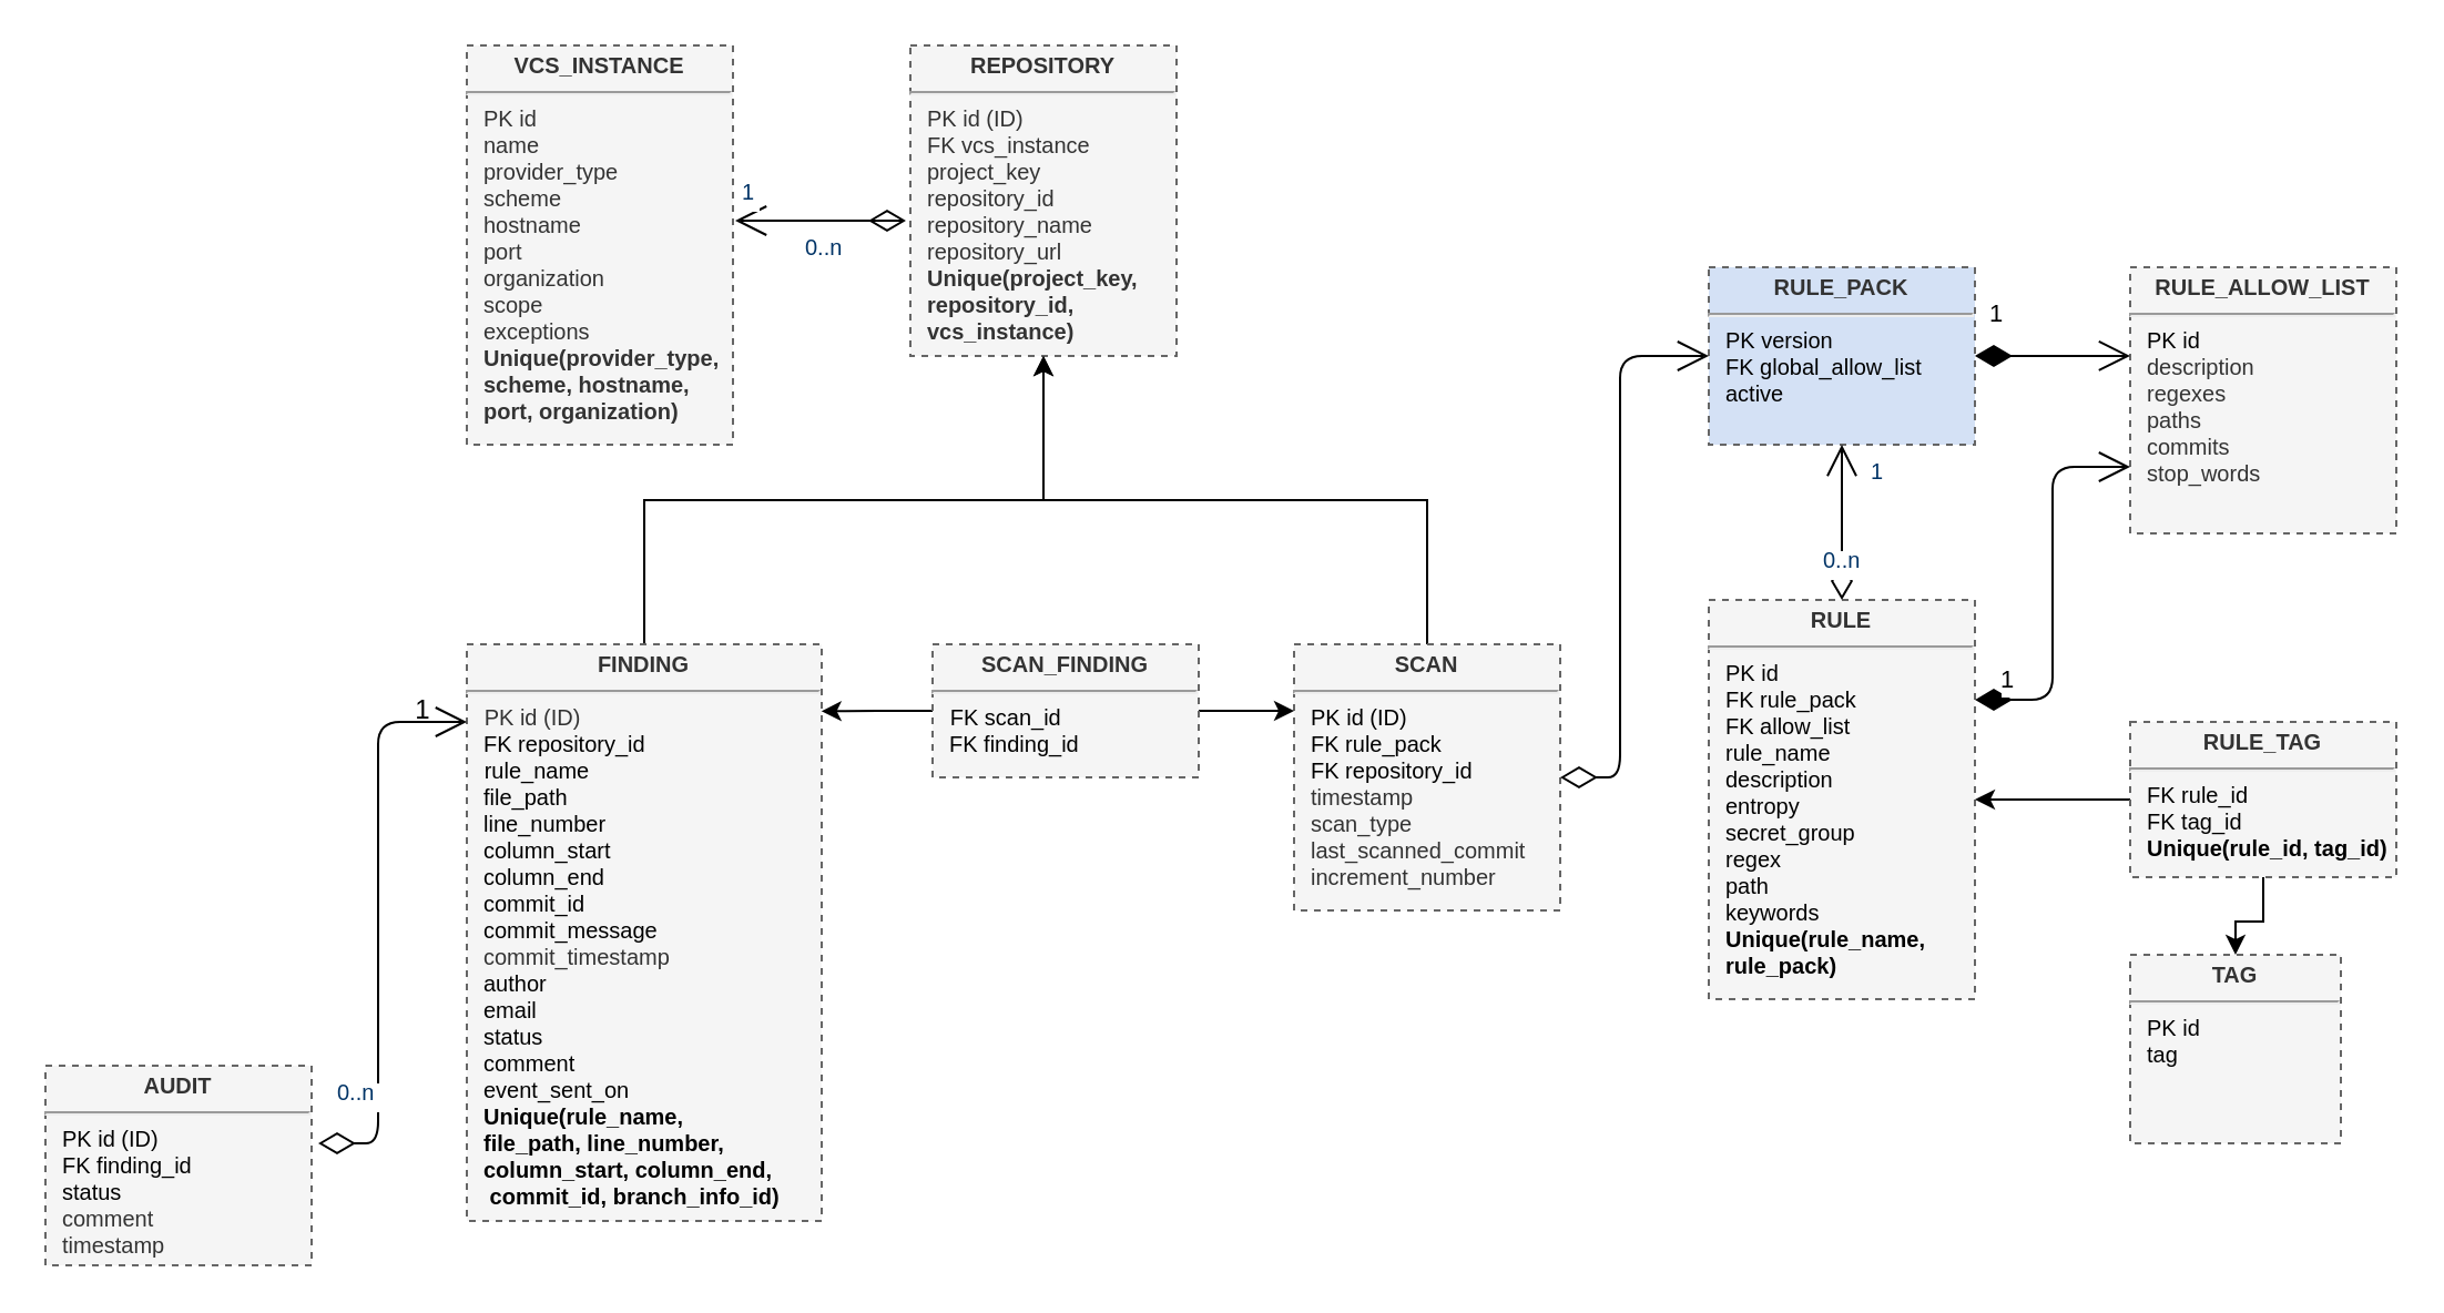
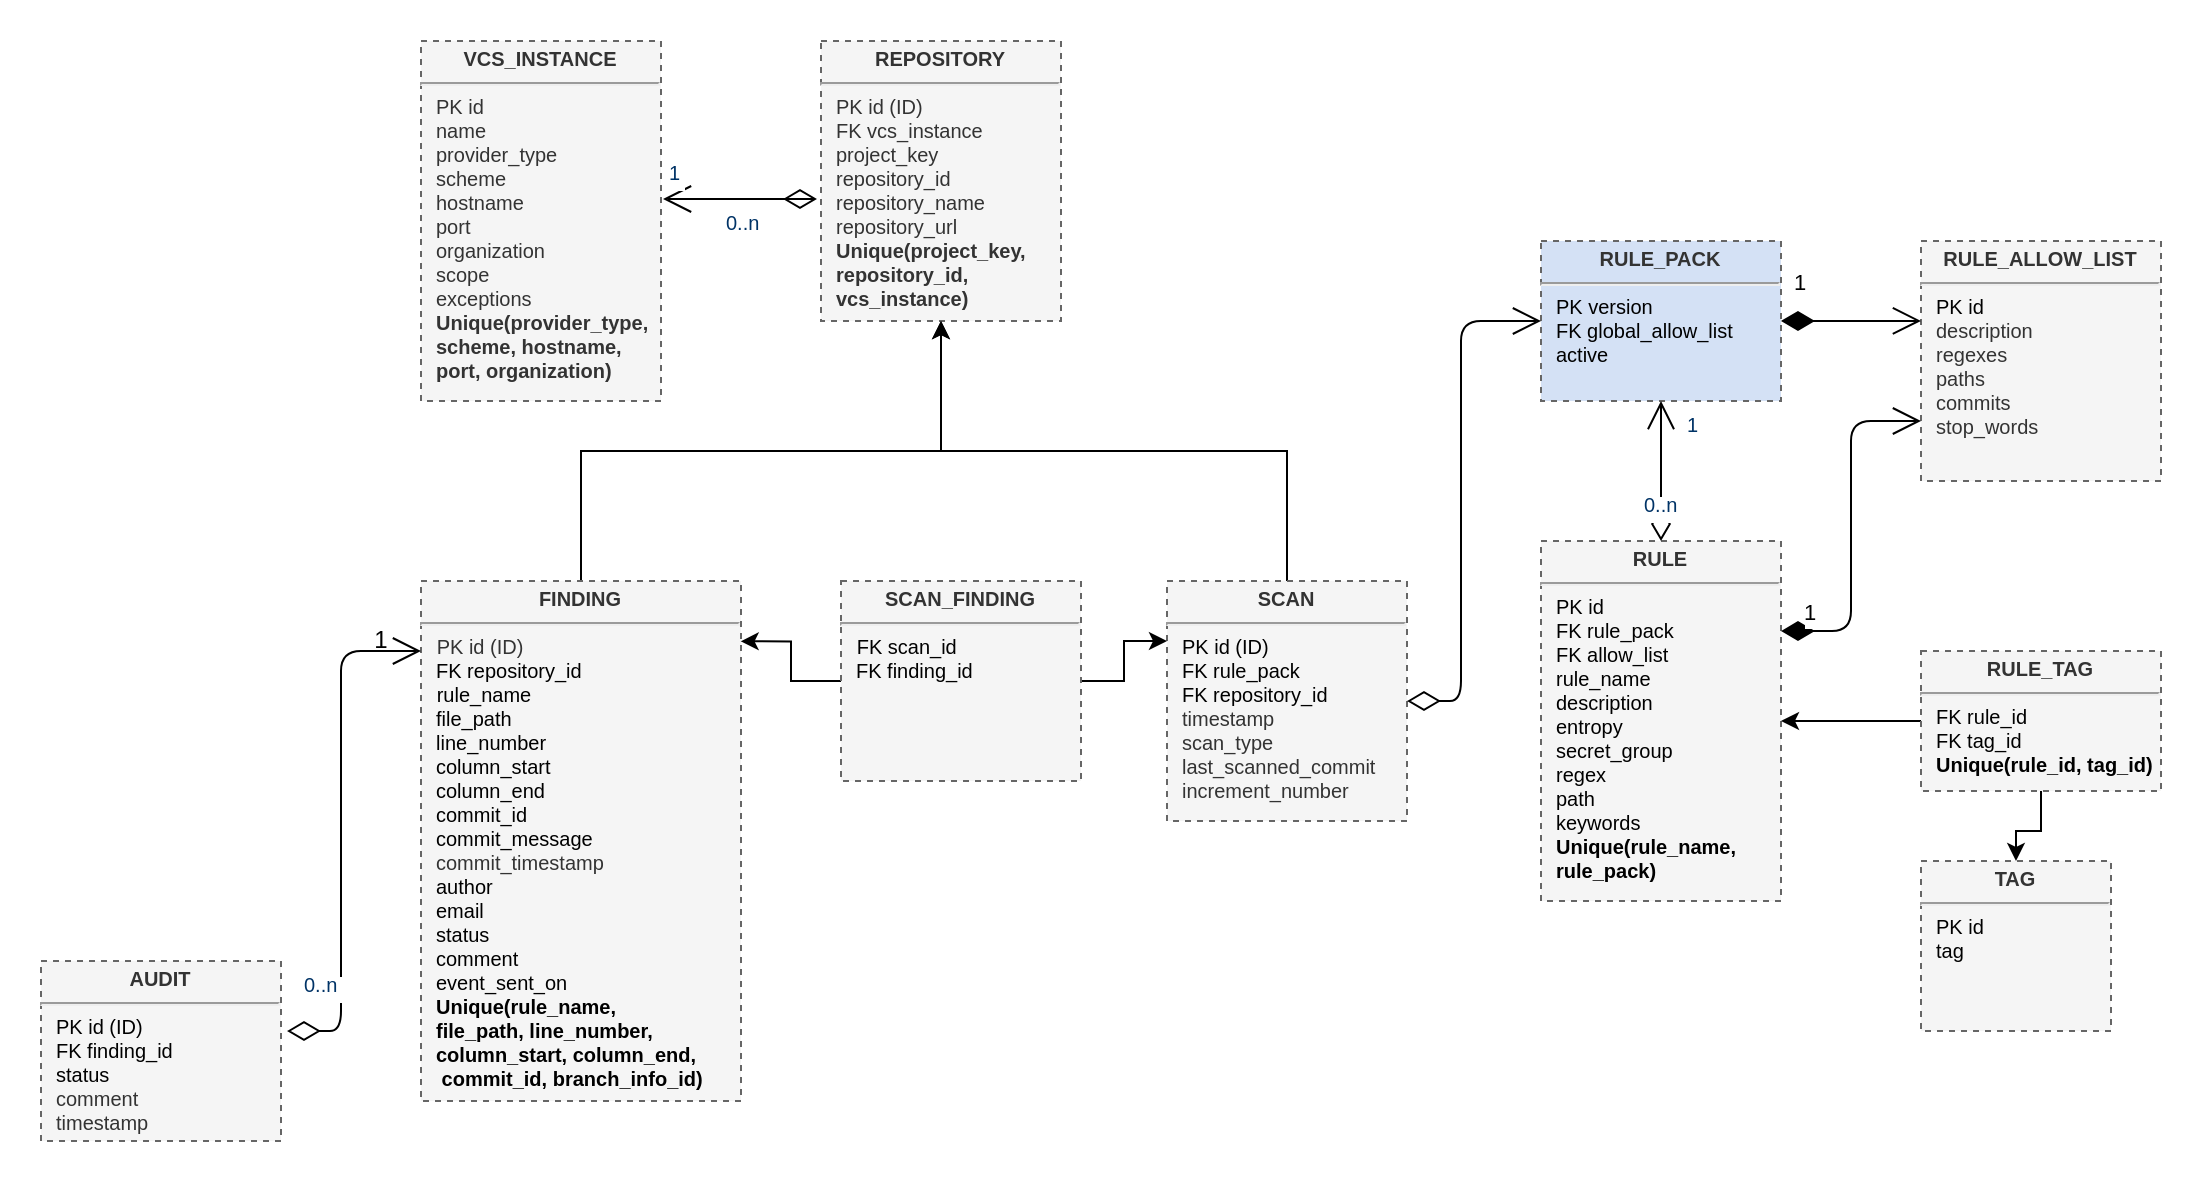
- <mxCell id="22" value="&lt;p style=&quot;margin: 4px 0px 0px ; text-align: center&quot;&gt;&lt;b&gt;SCAN_FINDING&lt;/b&gt;&lt;/p&gt;&lt;hr&gt;&lt;p style=&quot;margin: 0px 0px 0px 8px&quot;&gt;&lt;/p&gt;&lt;span style=&quot;color: rgb(0 , 0 , 0) ; white-space: normal&quot;&gt;&amp;nbsp; &amp;nbsp;FK scan_id&amp;nbsp;&lt;/span&gt;&lt;p style=&quot;margin: 0px 0px 0px 8px&quot;&gt;&lt;span style=&quot;white-space: normal ; color: rgb(0 , 0 , 0)&quot;&gt;FK finding_id&lt;/span&gt;&lt;/p&gt;&lt;p style=&quot;margin: 0px 0px 0px 8px&quot;&gt;&lt;br&gt;&lt;/p&gt;" style="verticalAlign=top;align=left;overflow=fill;fontSize=10;fontFamily=Helvetica;html=1;rounded=0;shadow=0;glass=0;dashed=1;comic=0;fillColor=#f5f5f5;strokeColor=#666666;fontColor=#333333;" parent="1" vertex="1"><mxGeometry x="420" y="290" width="120" height="60" as="geometry" /></mxCell>
+ <mxCell id="22" value="&lt;p style=&quot;margin: 4px 0px 0px ; text-align: center&quot;&gt;&lt;b&gt;SCAN_FINDING&lt;/b&gt;&lt;/p&gt;&lt;hr&gt;&lt;p style=&quot;margin: 0px 0px 0px 8px&quot;&gt;&lt;/p&gt;&lt;span style=&quot;color: rgb(0 , 0 , 0) ; white-space: normal&quot;&gt;&amp;nbsp; &amp;nbsp;FK scan_id&amp;nbsp;&lt;/span&gt;&lt;p style=&quot;margin: 0px 0px 0px 8px&quot;&gt;&lt;span style=&quot;white-space: normal ; color: rgb(0 , 0 , 0)&quot;&gt;FK finding_id&lt;/span&gt;&lt;/p&gt;&lt;p style=&quot;margin: 0px 0px 0px 8px&quot;&gt;&lt;br&gt;&lt;/p&gt;" style="verticalAlign=top;align=left;overflow=fill;fontSize=10;fontFamily=Helvetica;html=1;rounded=0;shadow=0;glass=0;dashed=1;comic=0;fillColor=#f5f5f5;strokeColor=#666666;fontColor=#333333;" parent="1" vertex="1"><mxGeometry x="420" y="290" width="120" height="100" as="geometry" /></mxCell>
